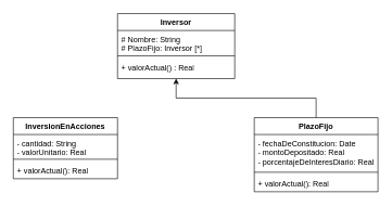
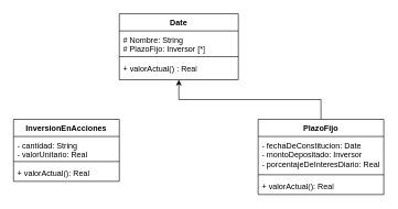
- <mxCell id="2" value="Inversor" style="swimlane;fontStyle=1;align=center;verticalAlign=top;childLayout=stackLayout;horizontal=1;startSize=26;horizontalStack=0;resizeParent=1;resizeParentMax=0;resizeLast=0;collapsible=1;marginBottom=0;whiteSpace=wrap;html=1;" vertex="1" parent="1"><mxGeometry x="180" y="20" width="180" height="100" as="geometry" /></mxCell>
+ <mxCell id="2" value="Date" style="swimlane;fontStyle=1;align=center;verticalAlign=top;childLayout=stackLayout;horizontal=1;startSize=26;horizontalStack=0;resizeParent=1;resizeParentMax=0;resizeLast=0;collapsible=1;marginBottom=0;whiteSpace=wrap;html=1;" vertex="1" parent="1"><mxGeometry x="180" y="20" width="180" height="100" as="geometry" /></mxCell>
- <mxCell id="11" value="- fechaDeConstitucion: Date&lt;br&gt;- montoDepositado: Real&lt;br&gt;- porcentajeDeInteresDiario: Real" style="text;strokeColor=none;fillColor=none;align=left;verticalAlign=top;spacingLeft=4;spacingRight=4;overflow=hidden;rotatable=0;points=[[0,0.5],[1,0.5]];portConstraint=eastwest;whiteSpace=wrap;html=1;" vertex="1" parent="10"><mxGeometry y="26" width="190" height="54" as="geometry" /></mxCell>
+ <mxCell id="11" value="- fechaDeConstitucion: Date&lt;br&gt;- montoDepositado: Inversor&lt;br&gt;- porcentajeDeInteresDiario: Real" style="text;strokeColor=none;fillColor=none;align=left;verticalAlign=top;spacingLeft=4;spacingRight=4;overflow=hidden;rotatable=0;points=[[0,0.5],[1,0.5]];portConstraint=eastwest;whiteSpace=wrap;html=1;" vertex="1" parent="10"><mxGeometry y="26" width="190" height="54" as="geometry" /></mxCell>
